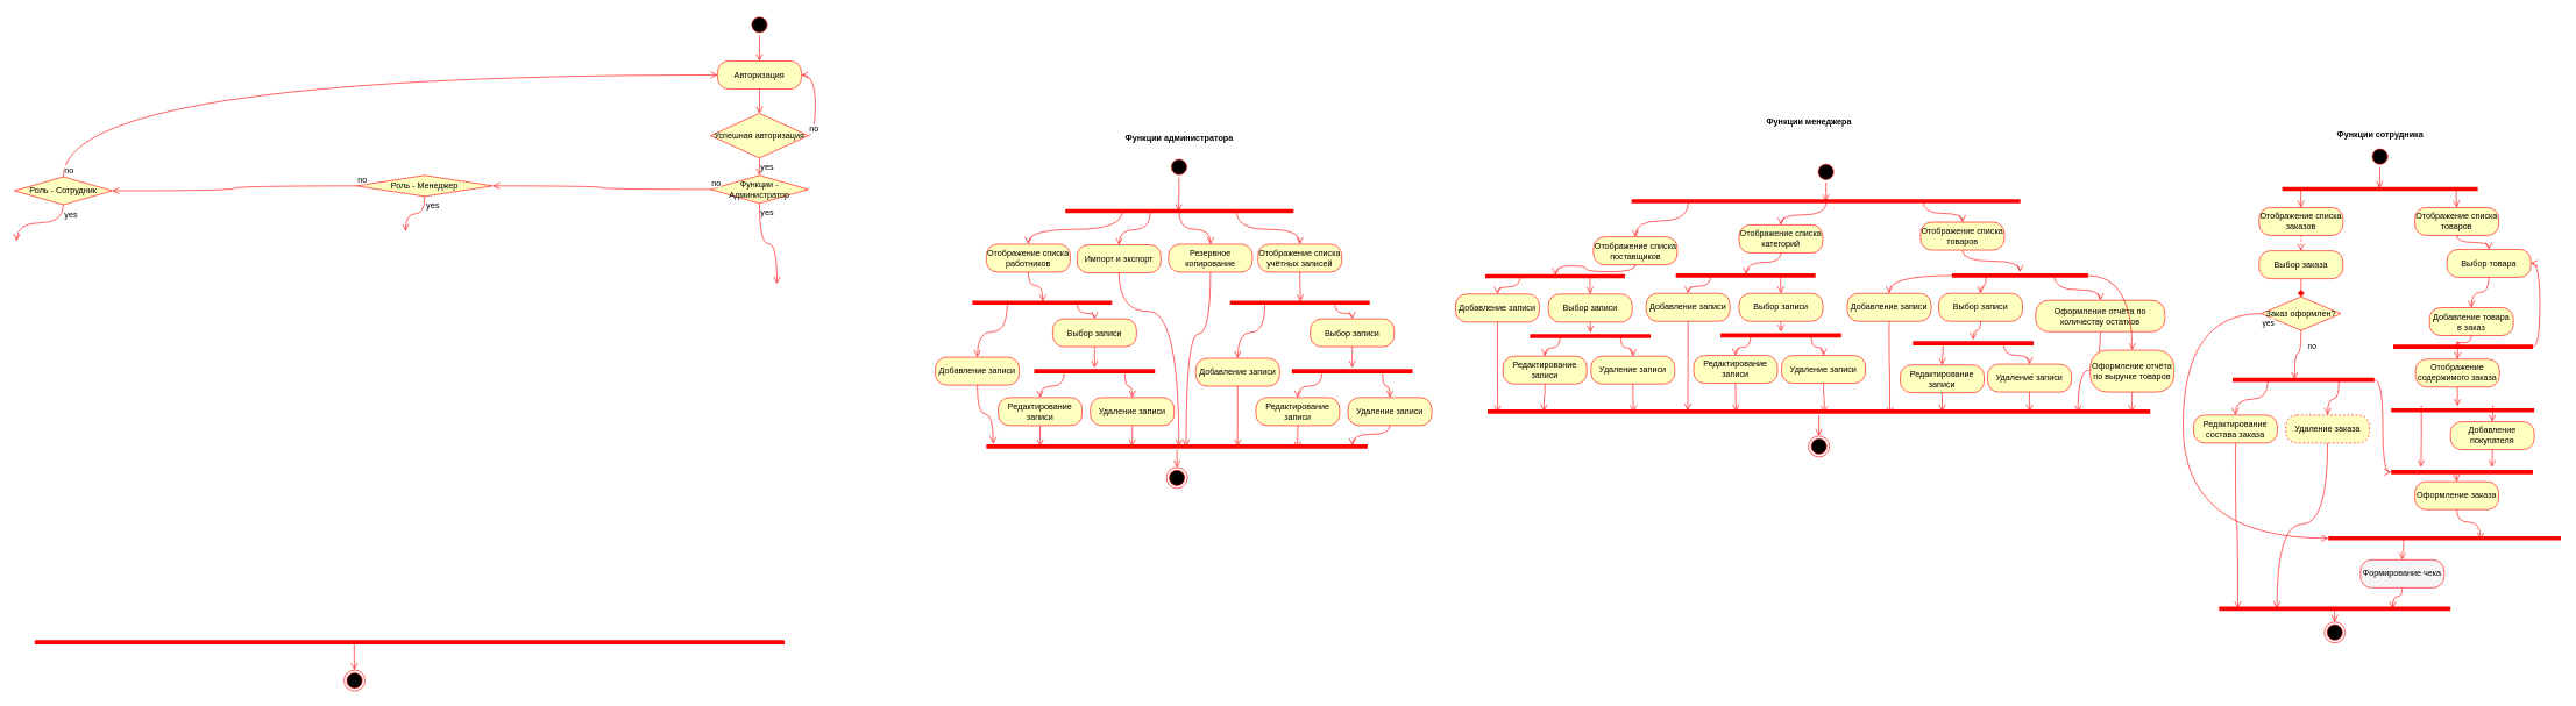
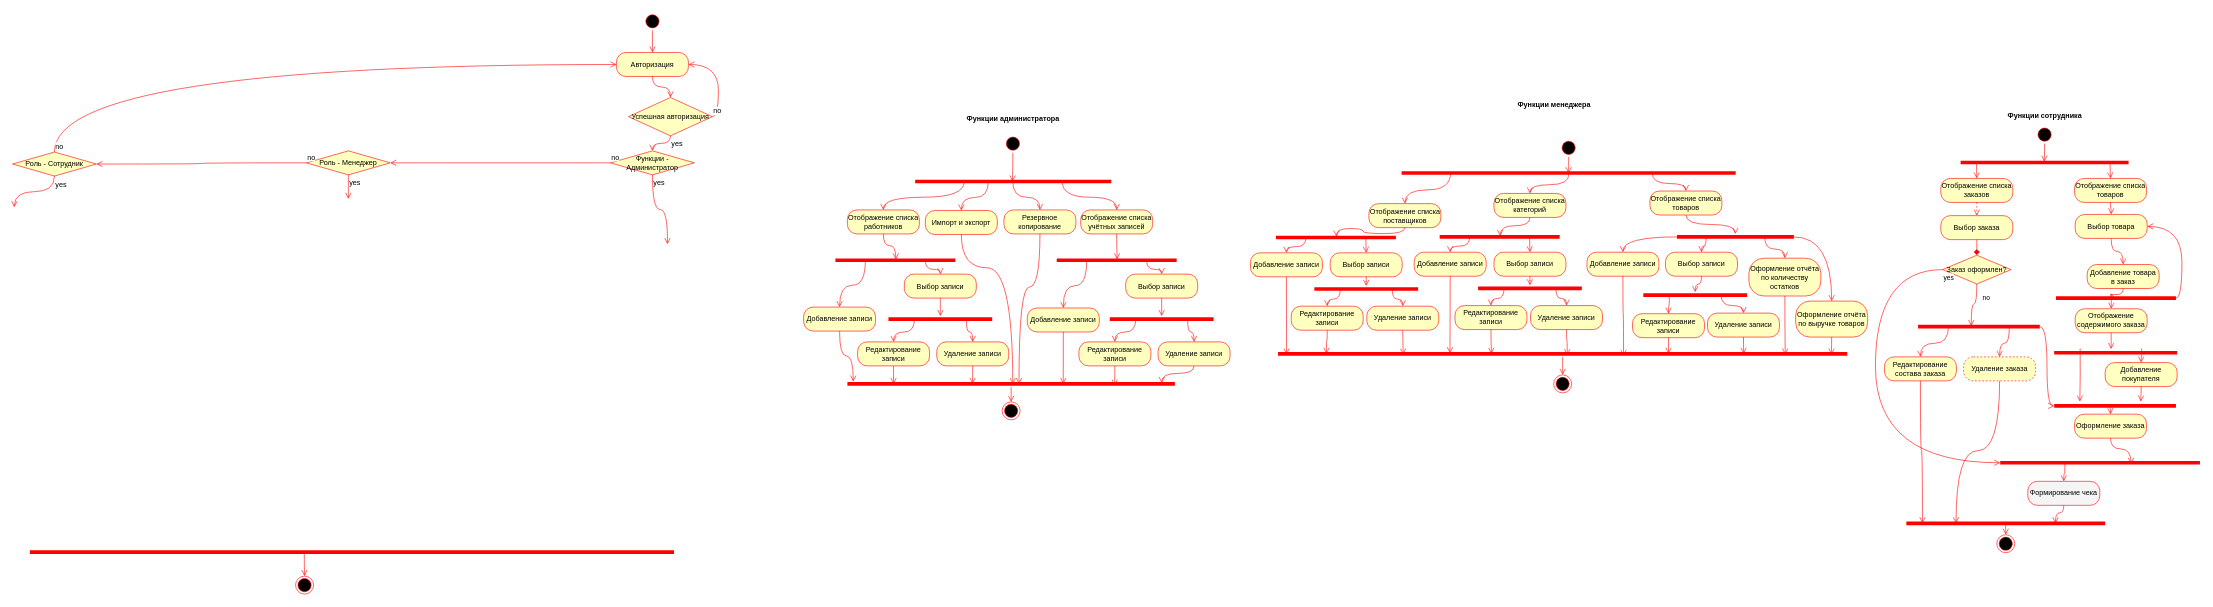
- <mxCell id="60" value="Успешная авторизация" style="rhombus;whiteSpace=wrap;html=1;fontColor=#000000;fillColor=#ffffc0;strokeColor=#ff0000;" parent="1" vertex="1"><mxGeometry x="1017" y="162" width="140" height="64" as="geometry" /></mxCell>
+ <mxCell id="60" value="Успешная авторизация" style="rhombus;whiteSpace=wrap;html=1;fontColor=#000000;fillColor=#ffffc0;strokeColor=#ff0000;" parent="1" vertex="1"><mxGeometry x="1047" y="162" width="140" height="64" as="geometry" /></mxCell>
- <mxCell id="66" value="Роль - Менеджер" style="rhombus;whiteSpace=wrap;html=1;fontColor=#000000;fillColor=#ffffc0;strokeColor=#ff0000;" parent="1" vertex="1"><mxGeometry x="510" y="251" width="195" height="30" as="geometry" /></mxCell>
+ <mxCell id="66" value="Роль - Менеджер" style="rhombus;whiteSpace=wrap;html=1;fontColor=#000000;fillColor=#ffffc0;strokeColor=#ff0000;" parent="1" vertex="1"><mxGeometry x="510" y="251" width="140" height="40" as="geometry" /></mxCell>
- <mxCell id="2" value="Выбор товара" style="rounded=1;whiteSpace=wrap;html=1;arcSize=40;fontColor=#000000;fillColor=#ffffc0;strokeColor=#ff0000;" parent="1" vertex="1"><mxGeometry x="3504" y="357" width="120" height="40" as="geometry" /></mxCell>
+ <mxCell id="2" value="Выбор товара" style="rounded=1;whiteSpace=wrap;html=1;arcSize=40;fontColor=#000000;fillColor=#ffffc0;strokeColor=#ff0000;" parent="1" vertex="1"><mxGeometry x="3459" y="357" width="120" height="40" as="geometry" /></mxCell>
- <mxCell id="18" value="Оформление отчёта по количеству остатков" style="rounded=1;whiteSpace=wrap;html=1;arcSize=40;fontColor=#000000;fillColor=#ffffc0;strokeColor=#ff0000;" parent="1" vertex="1"><mxGeometry x="2915" y="430" width="185" height="45" as="geometry" /></mxCell>
+ <mxCell id="18" value="Оформление отчёта по количеству остатков" style="rounded=1;whiteSpace=wrap;html=1;arcSize=40;fontColor=#000000;fillColor=#ffffc0;strokeColor=#ff0000;" parent="1" vertex="1"><mxGeometry x="2915" y="430" width="120" height="63" as="geometry" /></mxCell>
